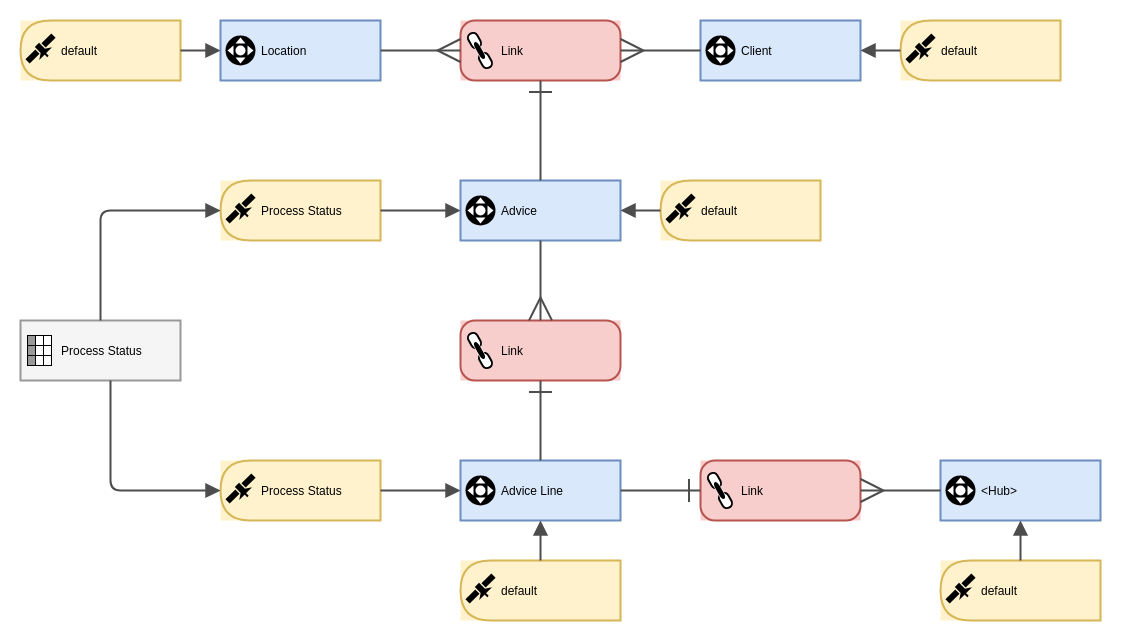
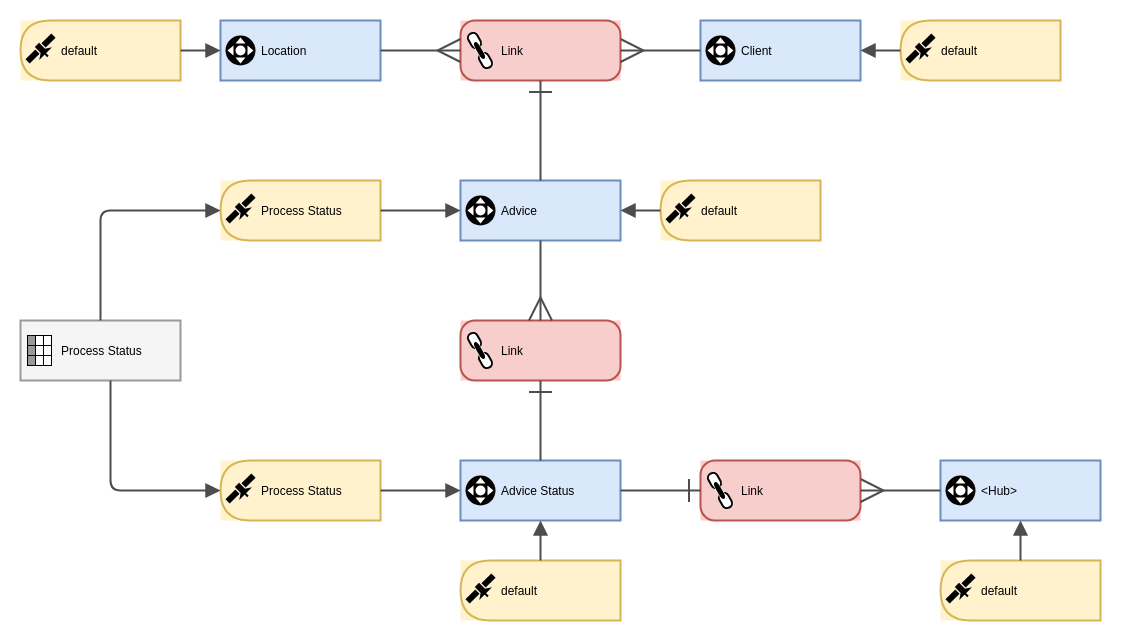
- <mxCell id="74" value="Advice Line" style="group;verticalAlign=middle;align=left;spacingLeft=39;fillColor=#dae8fc;strokeColor=#6c8ebf;connectable=1;" vertex="1" connectable="0" parent="1"><mxGeometry x="460" y="460" width="160" height="60" as="geometry" /></mxCell>
+ <mxCell id="74" value="Advice Status" style="group;verticalAlign=middle;align=left;spacingLeft=39;fillColor=#dae8fc;strokeColor=#6c8ebf;connectable=1;" vertex="1" connectable="0" parent="1"><mxGeometry x="460" y="460" width="160" height="60" as="geometry" /></mxCell>
